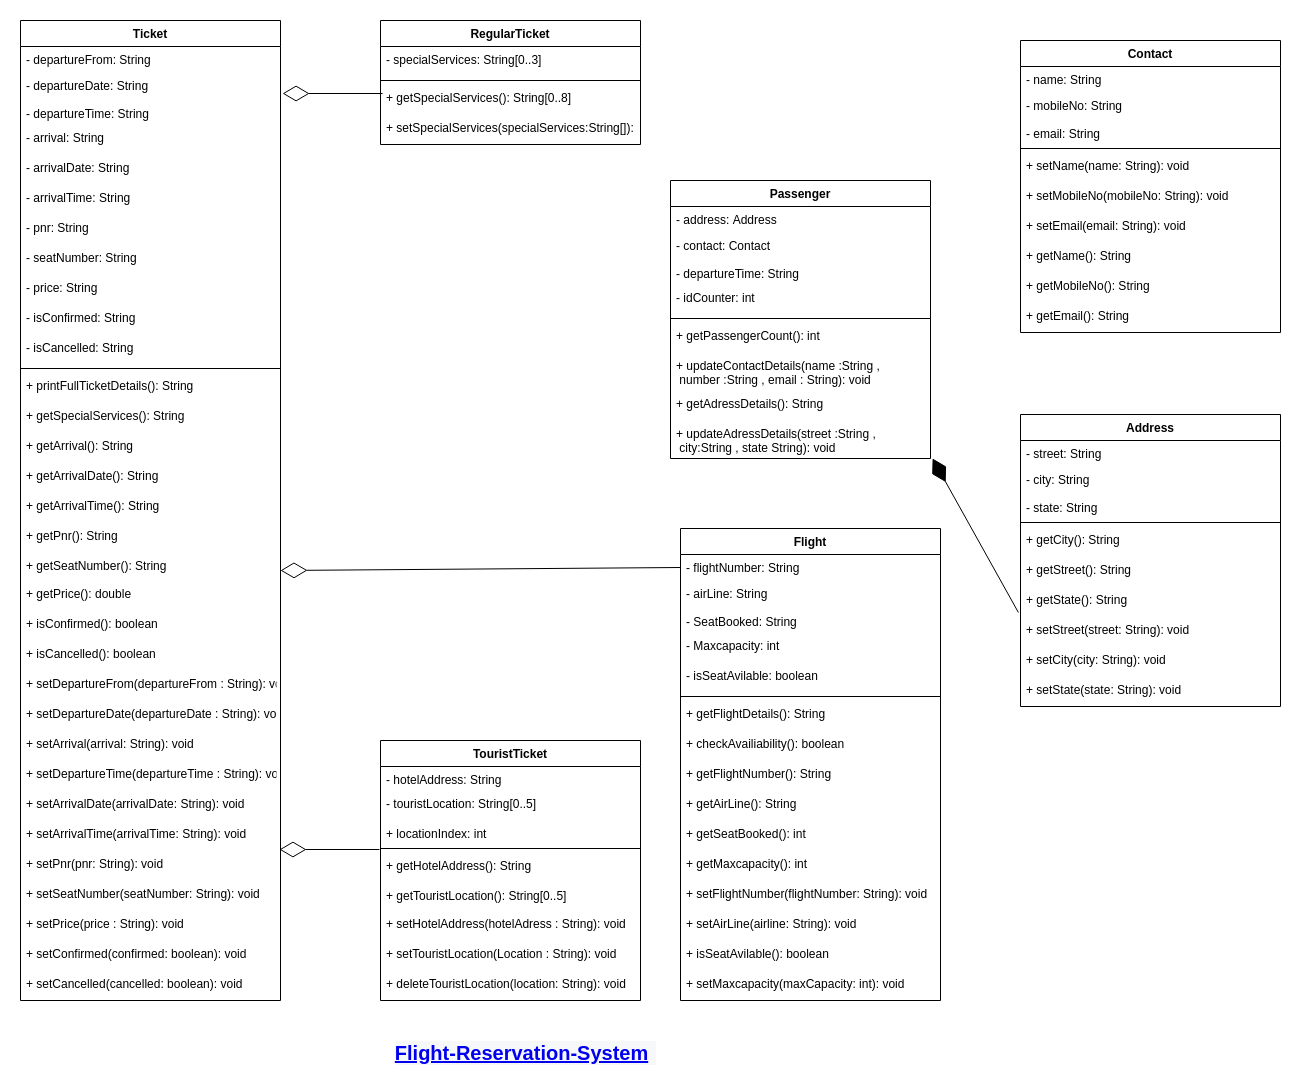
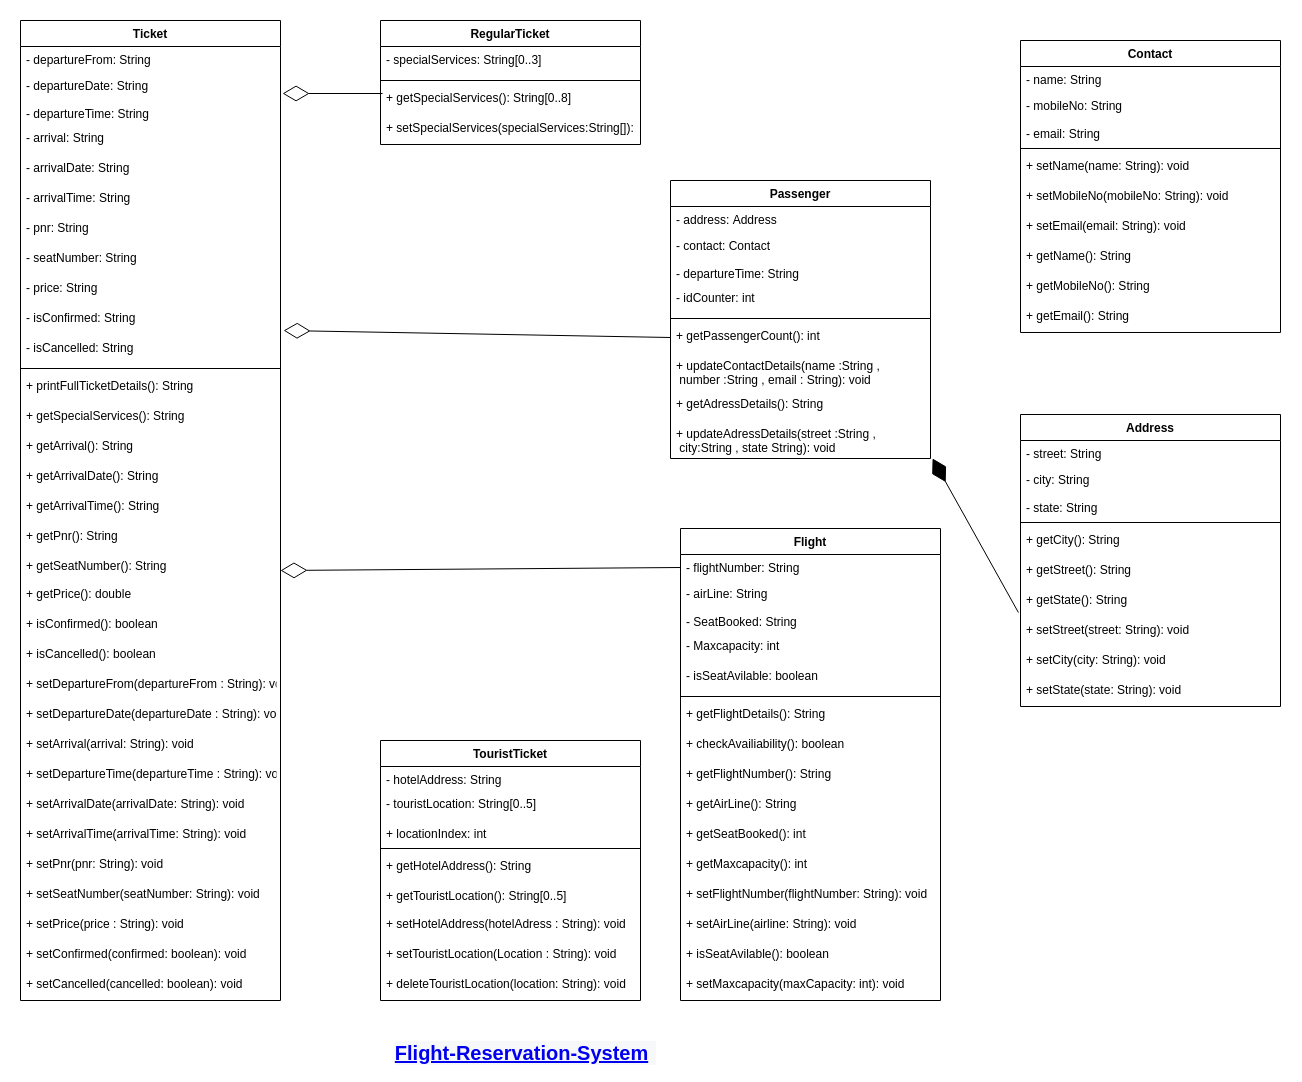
+ <mxCell id="104" value="" style="endArrow=diamondThin;endFill=0;endSize=24;html=1;rounded=0;entryX=1.012;entryY=-0.133;entryDx=0;entryDy=0;entryPerimeter=0;exitX=0;exitY=0.5;exitDx=0;exitDy=0;" edge="1" parent="1" source="58" target="13"><mxGeometry width="160" relative="1" as="geometry"><mxPoint x="388.96" y="859" as="sourcePoint" /><mxPoint x="288.96" y="859.01" as="targetPoint" /></mxGeometry></mxCell>
- <mxCell id="84" value="" style="endArrow=diamondThin;endFill=0;endSize=24;html=1;rounded=0;entryX=0.996;entryY=0.967;entryDx=0;entryDy=0;entryPerimeter=0;exitX=-0.004;exitY=-0.1;exitDx=0;exitDy=0;exitPerimeter=0;" edge="1" parent="1" source="41" target="30"><mxGeometry width="160" relative="1" as="geometry"><mxPoint x="370" y="720" as="sourcePoint" /><mxPoint x="660" y="600" as="targetPoint" /></mxGeometry></mxCell>
